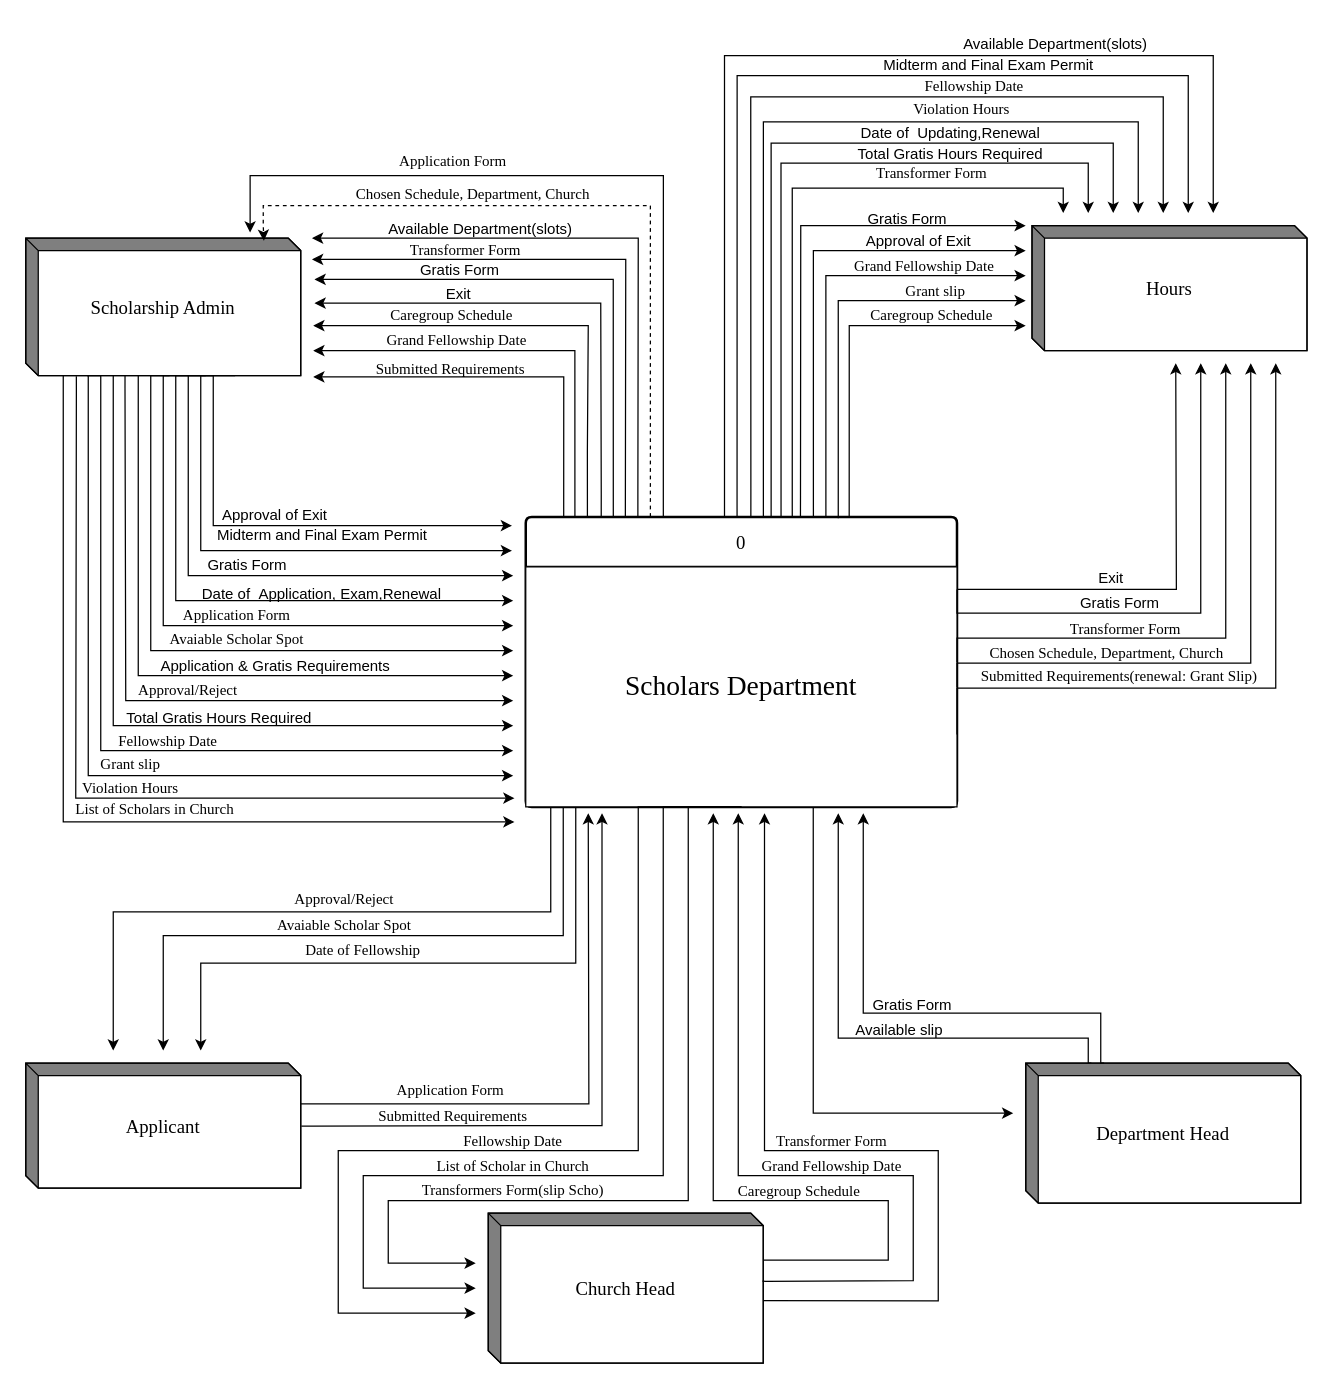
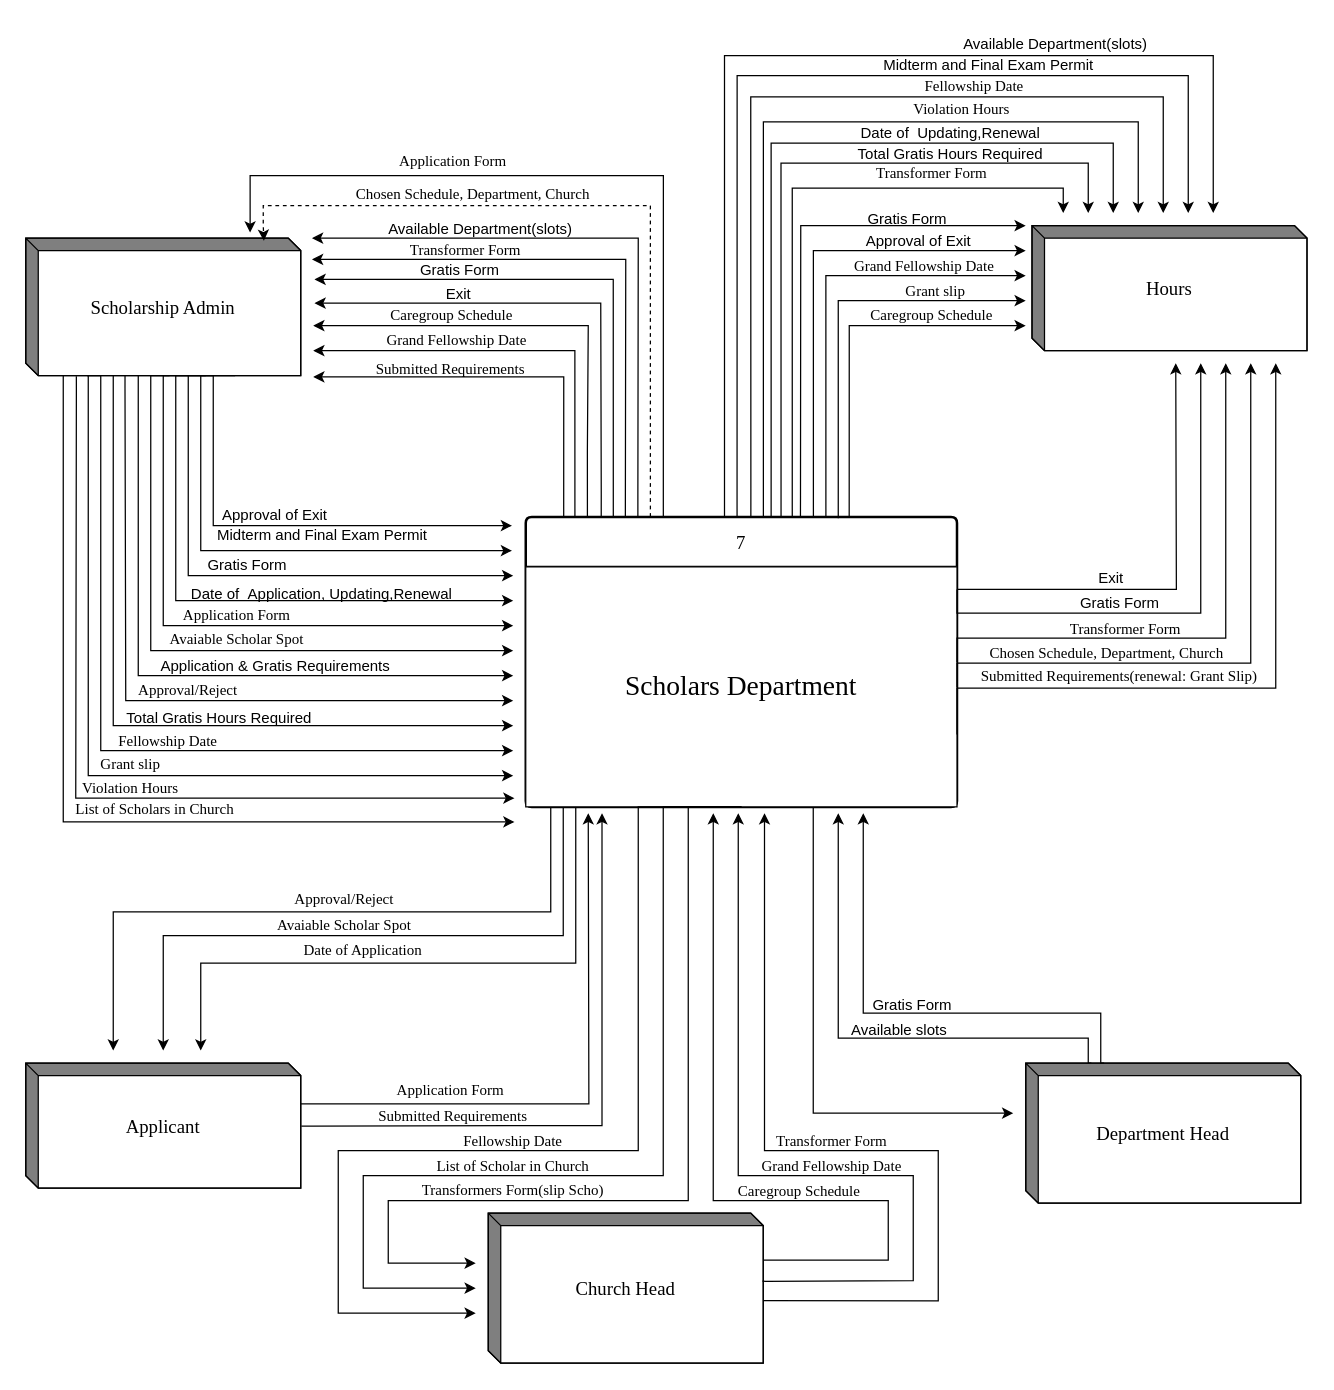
- <mxCell id="9" value="0" style="swimlane;childLayout=stackLayout;horizontal=1;startSize=40;horizontalStack=0;rounded=1;fontSize=15;fontStyle=0;strokeWidth=2;resizeParent=0;resizeLast=1;shadow=0;dashed=0;align=center;arcSize=4;whiteSpace=wrap;html=1;fontFamily=Lucida Console;swimlaneLine=1;" parent="1" vertex="1"><mxGeometry x="420" y="413" width="345" height="232" as="geometry"><mxRectangle x="550" y="490" width="80" height="40" as="alternateBounds" /></mxGeometry></mxCell>
+ <mxCell id="9" value="7" style="swimlane;childLayout=stackLayout;horizontal=1;startSize=40;horizontalStack=0;rounded=1;fontSize=15;fontStyle=0;strokeWidth=2;resizeParent=0;resizeLast=1;shadow=0;dashed=0;align=center;arcSize=4;whiteSpace=wrap;html=1;fontFamily=Lucida Console;swimlaneLine=1;" parent="1" vertex="1"><mxGeometry x="420" y="413" width="345" height="232" as="geometry"><mxRectangle x="550" y="490" width="80" height="40" as="alternateBounds" /></mxGeometry></mxCell>
- <mxCell id="28" value="Date of&amp;nbsp;&amp;nbsp;Application, Exam,Renewal" style="text;html=1;align=center;verticalAlign=middle;whiteSpace=wrap;rounded=0;" vertex="1" parent="1"><mxGeometry x="147" y="460" width="220" height="30" as="geometry" /></mxCell>
+ <mxCell id="28" value="Date of&amp;nbsp;&amp;nbsp;Application, Updating,Renewal" style="text;html=1;align=center;verticalAlign=middle;whiteSpace=wrap;rounded=0;" vertex="1" parent="1"><mxGeometry x="147" y="460" width="220" height="30" as="geometry" /></mxCell>
- <mxCell id="74" value="Date of Fellowship" style="text;html=1;align=center;verticalAlign=middle;whiteSpace=wrap;rounded=0;fontFamily=Tahoma;" vertex="1" parent="1"><mxGeometry x="230" y="745" width="120" height="30" as="geometry" /></mxCell>
+ <mxCell id="74" value="Date of Application" style="text;html=1;align=center;verticalAlign=middle;whiteSpace=wrap;rounded=0;fontFamily=Tahoma;" vertex="1" parent="1"><mxGeometry x="230" y="745" width="120" height="30" as="geometry" /></mxCell>
- <mxCell id="91" value="Available slip" style="text;html=1;align=center;verticalAlign=middle;whiteSpace=wrap;rounded=0;" vertex="1" parent="1"><mxGeometry x="624" y="809" width="190" height="30" as="geometry" /></mxCell>
+ <mxCell id="91" value="Available slots" style="text;html=1;align=center;verticalAlign=middle;whiteSpace=wrap;rounded=0;" vertex="1" parent="1"><mxGeometry x="624" y="809" width="190" height="30" as="geometry" /></mxCell>
